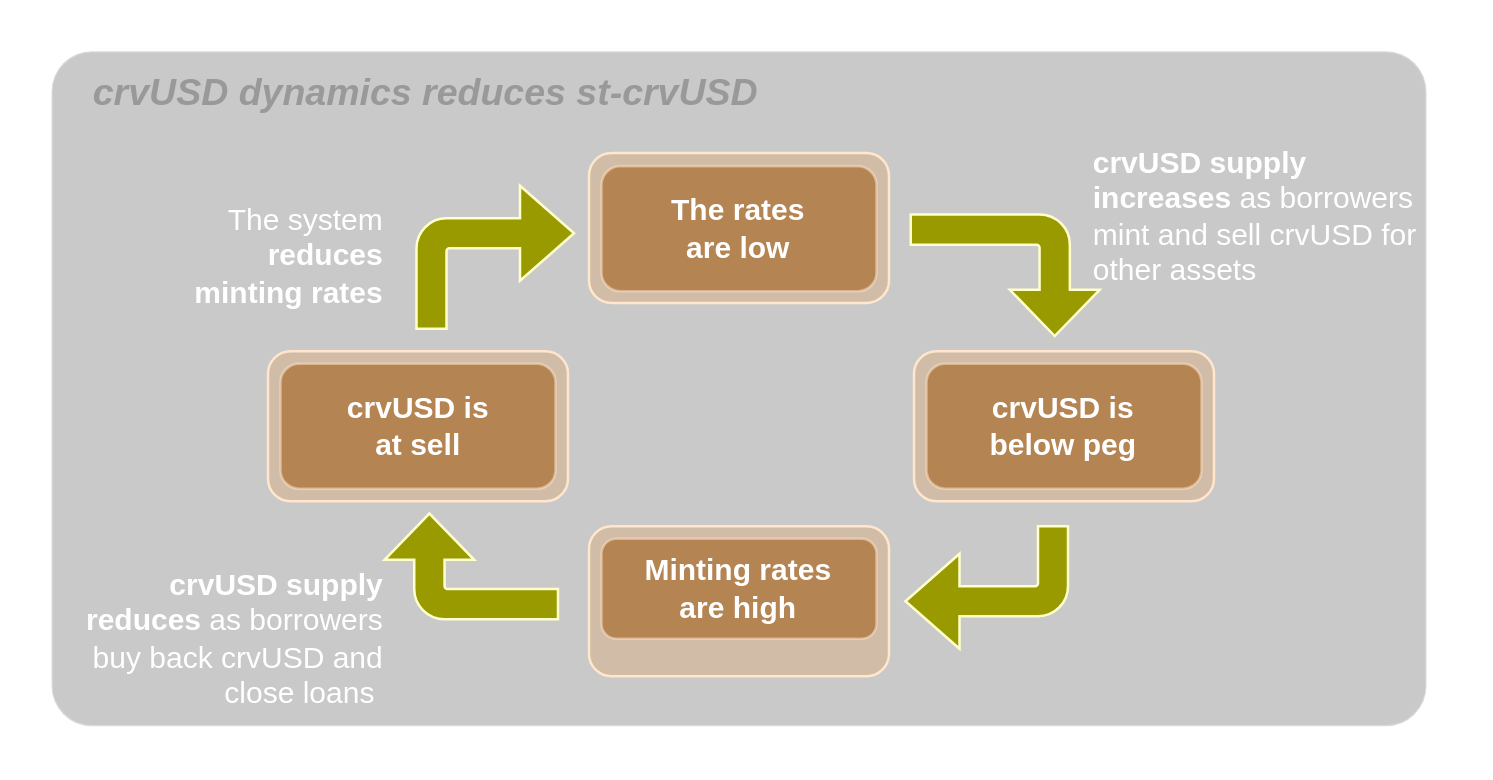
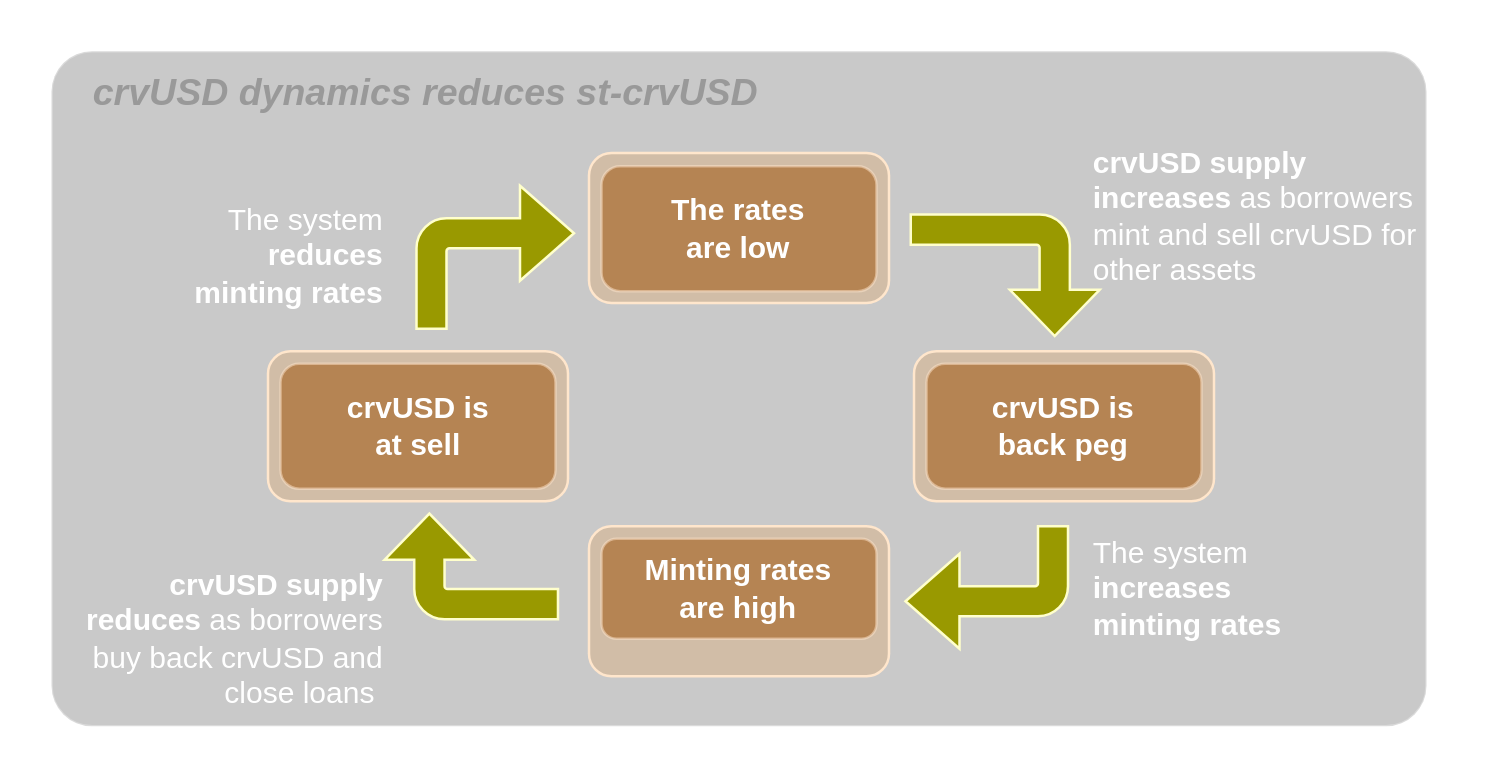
- <mxCell id="17" value="&lt;b&gt;crvUSD is&lt;br&gt;below peg&lt;/b&gt;" style="rounded=1;whiteSpace=wrap;html=1;fillColor=#994C00;strokeColor=#FFE6CC;opacity=50;fontColor=#FFFFFF;" parent="1" vertex="1"><mxGeometry x="370" y="145" width="110" height="50" as="geometry" /></mxCell>
+ <mxCell id="17" value="&lt;b&gt;crvUSD is&lt;br&gt;back peg&lt;/b&gt;" style="rounded=1;whiteSpace=wrap;html=1;fillColor=#994C00;strokeColor=#FFE6CC;opacity=50;fontColor=#FFFFFF;" parent="1" vertex="1"><mxGeometry x="370" y="145" width="110" height="50" as="geometry" /></mxCell>
+ <mxCell id="10" value="The system &lt;b&gt;increases minting rates&lt;/b&gt;" style="text;html=1;strokeColor=none;fillColor=none;align=left;verticalAlign=middle;whiteSpace=wrap;rounded=0;fontColor=#FFFFFF;" parent="1" vertex="1"><mxGeometry x="435" y="200" width="80" height="70" as="geometry" /></mxCell>
